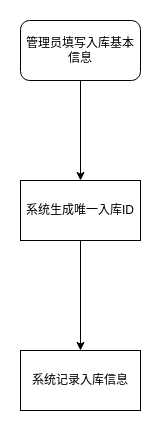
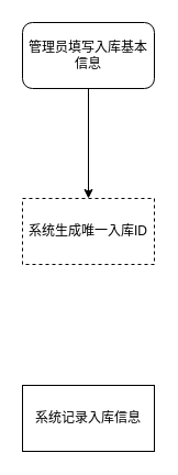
- <mxCell id="3" value="系统生成唯一入库ID" style="rounded=0;whiteSpace=wrap;html=1;" parent="1" vertex="1"><mxGeometry x="20" y="180" width="120" height="60" as="geometry" /></mxCell>
+ <mxCell id="3" value="系统生成唯一入库ID" style="rounded=0;whiteSpace=wrap;html=1;dashed=1;" parent="1" vertex="1"><mxGeometry x="20" y="180" width="120" height="60" as="geometry" /></mxCell>
- <mxCell id="6" value="" style="endArrow=classic;html=1;rounded=0;" parent="1" source="3" target="4" edge="1"><mxGeometry width="50" height="50" relative="1" as="geometry"><mxPoint x="100" y="210" as="sourcePoint" /><mxPoint x="150" y="160" as="targetPoint" /></mxGeometry></mxCell>
